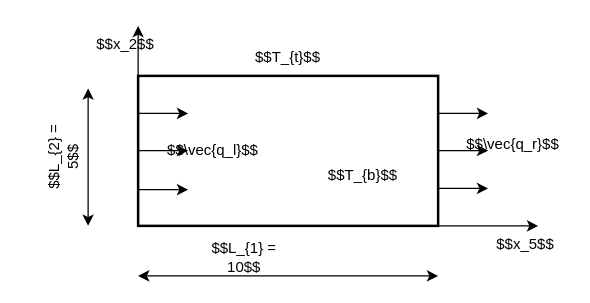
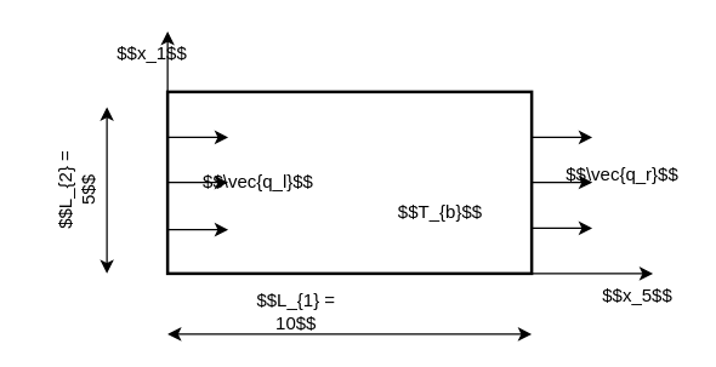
- <mxCell id="8" value="$$x_2$$" style="text;html=1;strokeColor=none;fillColor=none;align=center;verticalAlign=middle;whiteSpace=wrap;rounded=0;" parent="1" vertex="1"><mxGeometry x="70" y="20" width="60" height="30" as="geometry" /></mxCell>
+ <mxCell id="8" value="$$x_1$$" style="text;html=1;strokeColor=none;fillColor=none;align=center;verticalAlign=middle;whiteSpace=wrap;rounded=0;" parent="1" vertex="1"><mxGeometry x="70" y="20" width="60" height="30" as="geometry" /></mxCell>
- <mxCell id="11" value="$$T_{t}$$" style="text;html=1;strokeColor=none;fillColor=none;align=center;verticalAlign=middle;whiteSpace=wrap;rounded=0;" parent="1" vertex="1"><mxGeometry x="200" y="30" width="60" height="30" as="geometry" /></mxCell>
